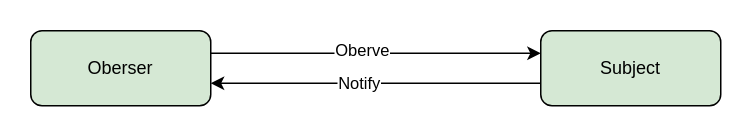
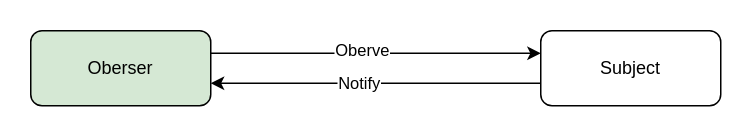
- <mxCell id="3" value="Subject" style="rounded=1;whiteSpace=wrap;html=1;fillColor=#d5e8d4;" vertex="1" parent="1"><mxGeometry x="360" y="20" width="120" height="50" as="geometry" /></mxCell>
+ <mxCell id="3" value="Subject" style="rounded=1;whiteSpace=wrap;html=1;" vertex="1" parent="1"><mxGeometry x="360" y="20" width="120" height="50" as="geometry" /></mxCell>
